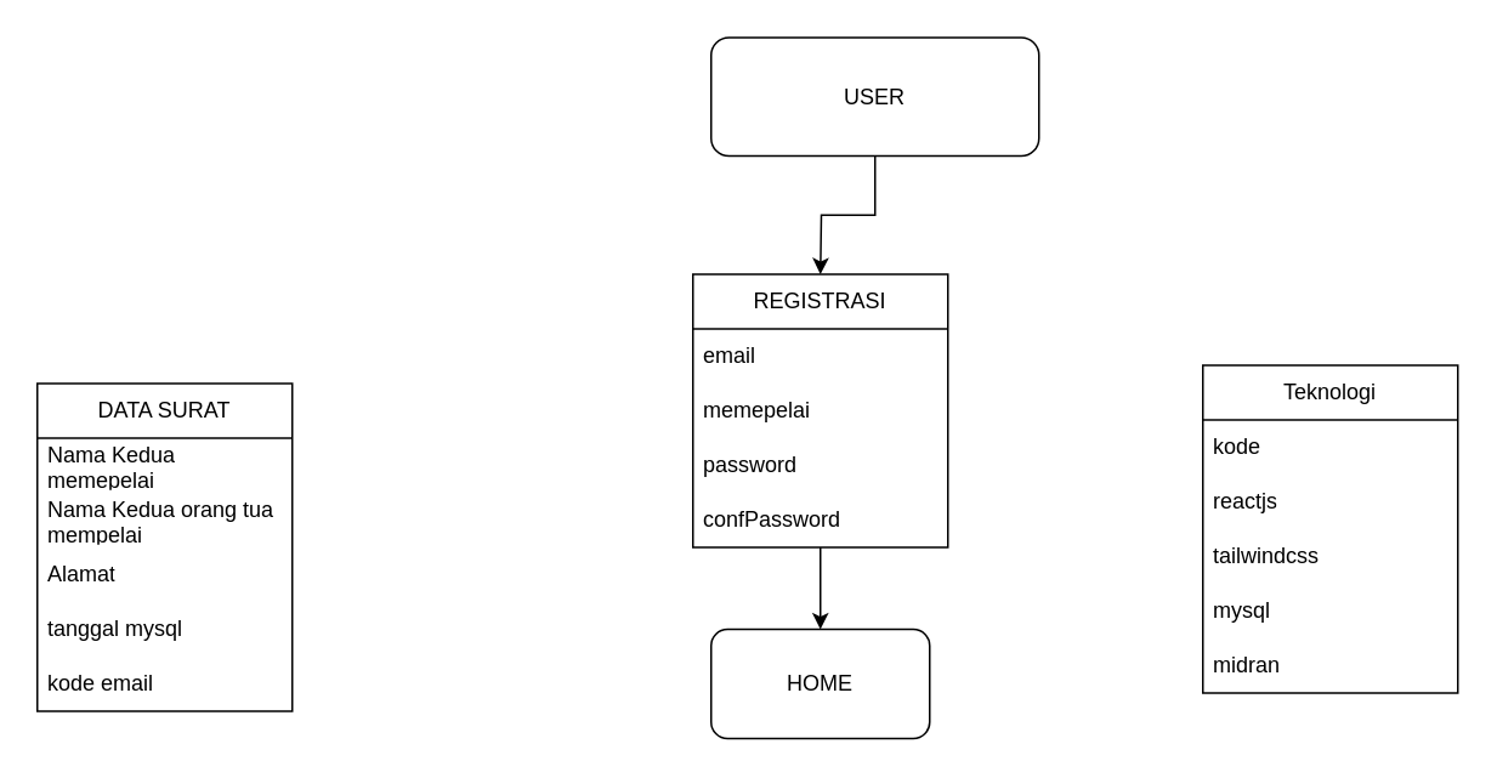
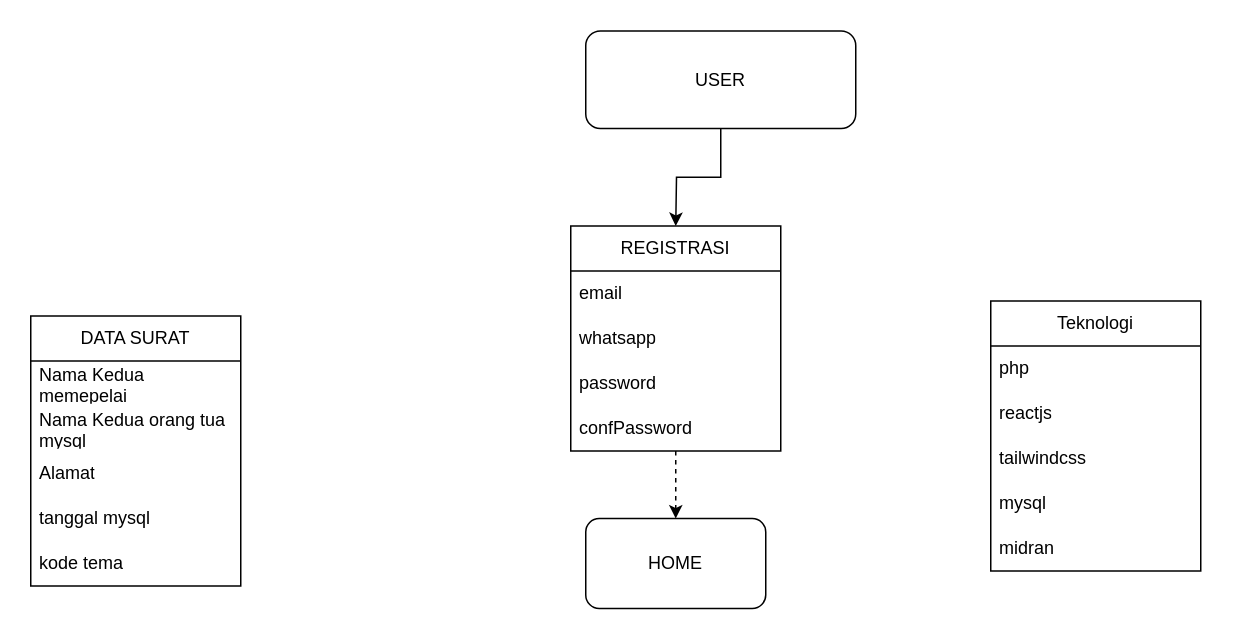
- <mxCell id="7" value="memepelai" style="text;strokeColor=none;fillColor=none;align=left;verticalAlign=middle;spacingLeft=4;spacingRight=4;overflow=hidden;points=[[0,0.5],[1,0.5]];portConstraint=eastwest;rotatable=0;whiteSpace=wrap;html=1;" vertex="1" parent="5"><mxGeometry y="60" width="140" height="30" as="geometry" /></mxCell>
+ <mxCell id="7" value="whatsapp" style="text;strokeColor=none;fillColor=none;align=left;verticalAlign=middle;spacingLeft=4;spacingRight=4;overflow=hidden;points=[[0,0.5],[1,0.5]];portConstraint=eastwest;rotatable=0;whiteSpace=wrap;html=1;" vertex="1" parent="5"><mxGeometry y="60" width="140" height="30" as="geometry" /></mxCell>
- <mxCell id="18" value="kode" style="text;strokeColor=none;fillColor=none;align=left;verticalAlign=middle;spacingLeft=4;spacingRight=4;overflow=hidden;points=[[0,0.5],[1,0.5]];portConstraint=eastwest;rotatable=0;whiteSpace=wrap;html=1;" vertex="1" parent="17"><mxGeometry y="30" width="140" height="30" as="geometry" /></mxCell>
+ <mxCell id="18" value="php" style="text;strokeColor=none;fillColor=none;align=left;verticalAlign=middle;spacingLeft=4;spacingRight=4;overflow=hidden;points=[[0,0.5],[1,0.5]];portConstraint=eastwest;rotatable=0;whiteSpace=wrap;html=1;" vertex="1" parent="17"><mxGeometry y="30" width="140" height="30" as="geometry" /></mxCell>
- <mxCell id="13" value="Nama Kedua orang tua mempelai" style="text;strokeColor=none;fillColor=none;align=left;verticalAlign=middle;spacingLeft=4;spacingRight=4;overflow=hidden;points=[[0,0.5],[1,0.5]];portConstraint=eastwest;rotatable=0;whiteSpace=wrap;html=1;" vertex="1" parent="11"><mxGeometry y="60" width="140" height="30" as="geometry" /></mxCell>
+ <mxCell id="13" value="Nama Kedua orang tua mysql" style="text;strokeColor=none;fillColor=none;align=left;verticalAlign=middle;spacingLeft=4;spacingRight=4;overflow=hidden;points=[[0,0.5],[1,0.5]];portConstraint=eastwest;rotatable=0;whiteSpace=wrap;html=1;" vertex="1" parent="11"><mxGeometry y="60" width="140" height="30" as="geometry" /></mxCell>
- <mxCell id="4" value="" style="edgeStyle=orthogonalEdgeStyle;rounded=0;orthogonalLoop=1;jettySize=auto;html=1;" edge="1" parent="1" source="5" target="10"><mxGeometry relative="1" as="geometry" /></mxCell>
+ <mxCell id="4" value="" style="edgeStyle=orthogonalEdgeStyle;rounded=0;orthogonalLoop=1;jettySize=auto;html=1;dashed=1;" edge="1" parent="1" source="5" target="10"><mxGeometry relative="1" as="geometry" /></mxCell>
- <mxCell id="16" value="kode email" style="text;strokeColor=none;fillColor=none;align=left;verticalAlign=middle;spacingLeft=4;spacingRight=4;overflow=hidden;points=[[0,0.5],[1,0.5]];portConstraint=eastwest;rotatable=0;whiteSpace=wrap;html=1;" vertex="1" parent="11"><mxGeometry y="150" width="140" height="30" as="geometry" /></mxCell>
+ <mxCell id="16" value="kode tema" style="text;strokeColor=none;fillColor=none;align=left;verticalAlign=middle;spacingLeft=4;spacingRight=4;overflow=hidden;points=[[0,0.5],[1,0.5]];portConstraint=eastwest;rotatable=0;whiteSpace=wrap;html=1;" vertex="1" parent="11"><mxGeometry y="150" width="140" height="30" as="geometry" /></mxCell>
